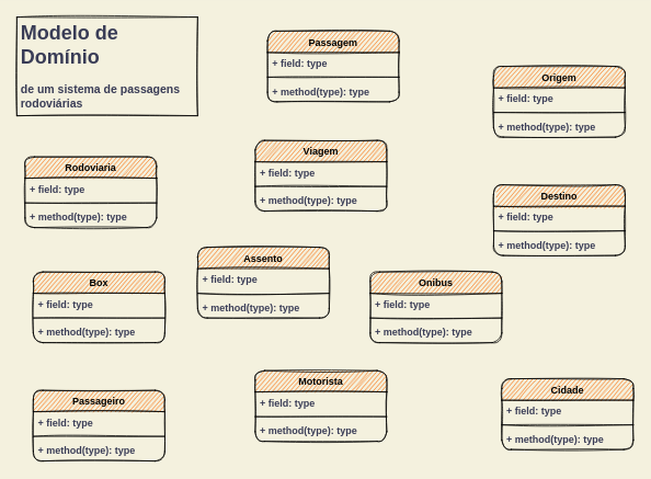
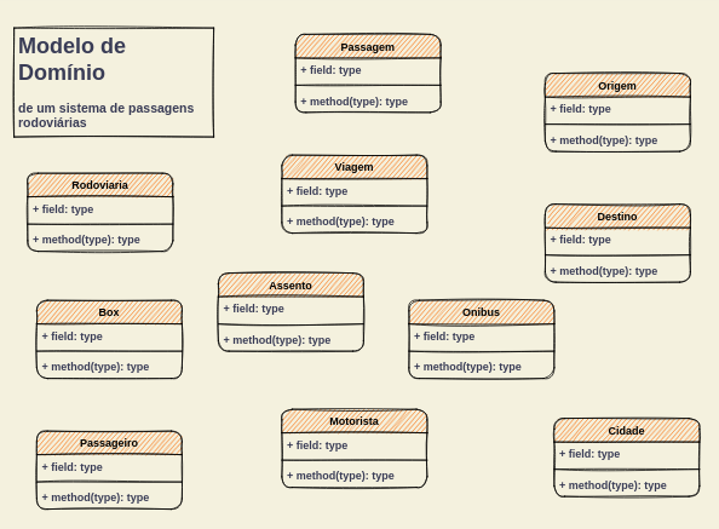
- <mxCell id="2" value="&lt;h1&gt;Modelo de Domínio&lt;/h1&gt;&lt;p&gt;&lt;b&gt;&lt;font style=&quot;font-size: 14px;&quot;&gt;de um sistema de passagens rodoviárias&lt;/font&gt;&lt;/b&gt;&lt;/p&gt;" style="text;html=1;strokeColor=#000000;fillColor=none;spacing=5;spacingTop=-20;whiteSpace=wrap;overflow=hidden;rounded=0;sketch=1;fontColor=#393C56;" parent="1" vertex="1"><mxGeometry x="20" y="20" width="220" height="120" as="geometry" /></mxCell>
+ <mxCell id="2" value="&lt;h1&gt;Modelo de Domínio&lt;/h1&gt;&lt;p&gt;&lt;b&gt;&lt;font style=&quot;font-size: 14px;&quot;&gt;de um sistema de passagens rodoviárias&lt;/font&gt;&lt;/b&gt;&lt;/p&gt;" style="text;html=1;strokeColor=#000000;fillColor=none;spacing=5;spacingTop=-20;whiteSpace=wrap;overflow=hidden;rounded=0;sketch=1;fontColor=#393C56;" parent="1" vertex="1"><mxGeometry x="15" y="30" width="220" height="120" as="geometry" /></mxCell>
